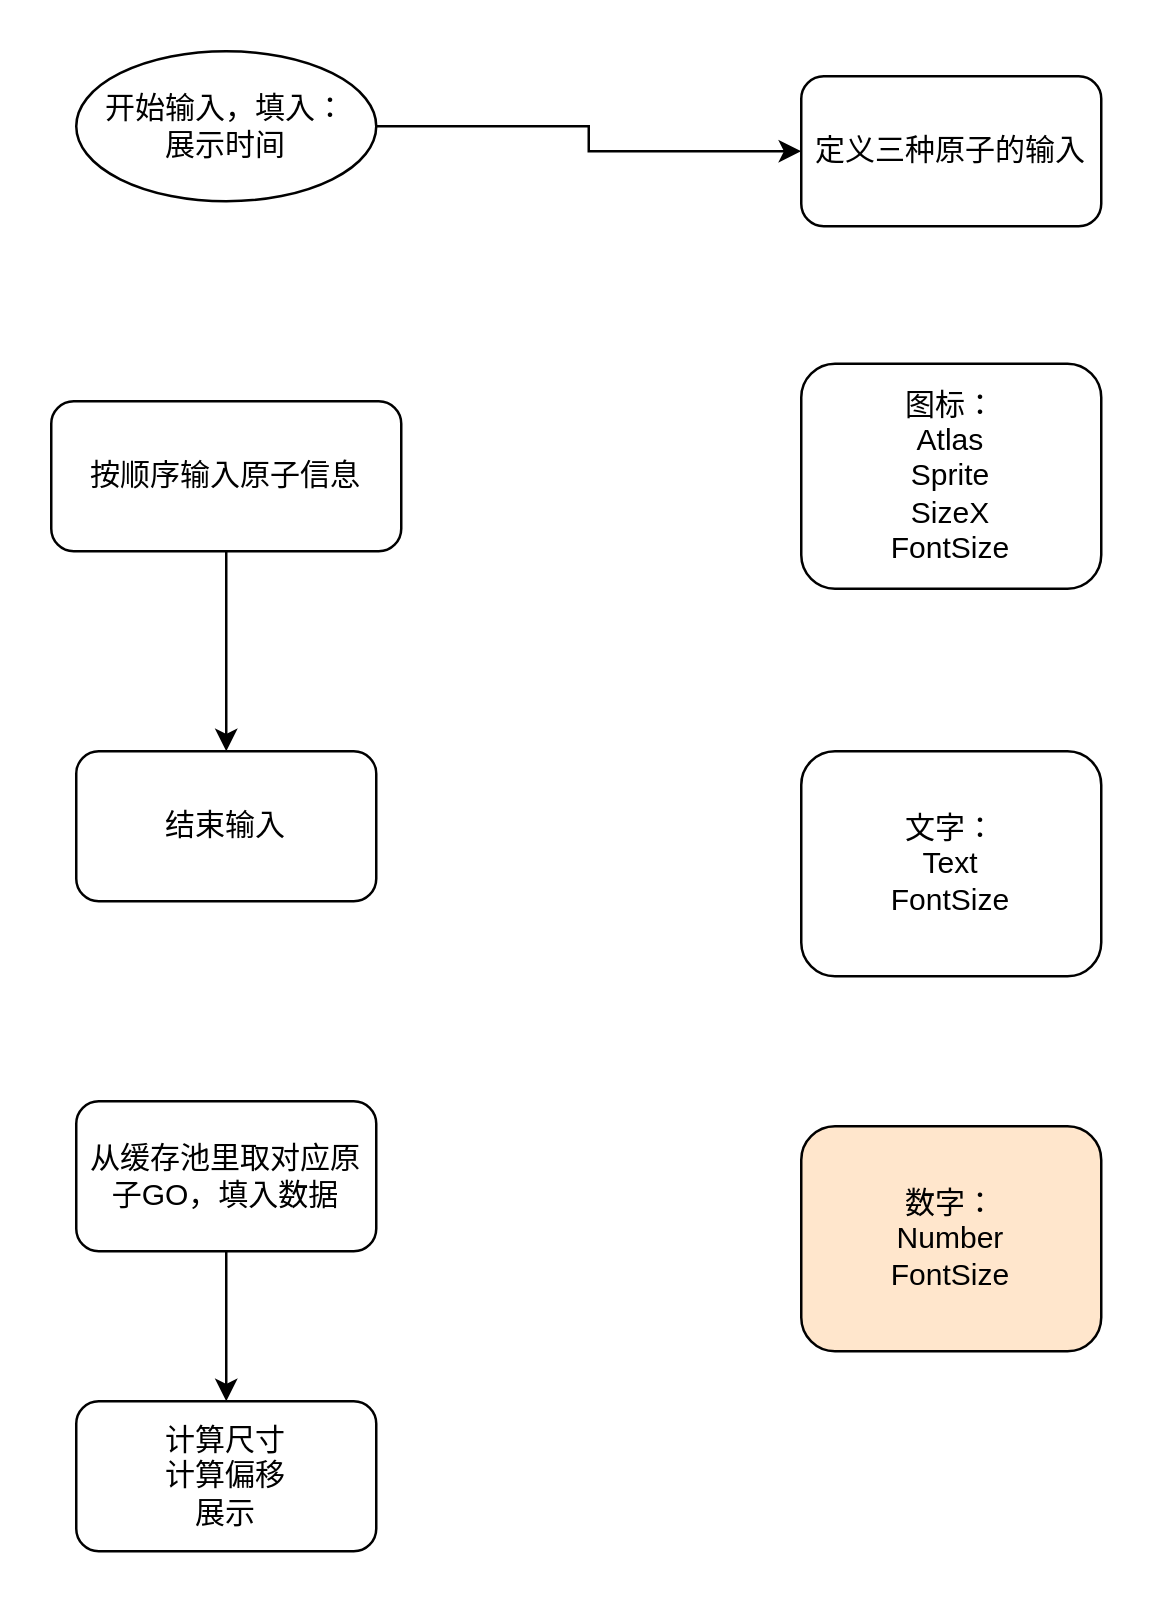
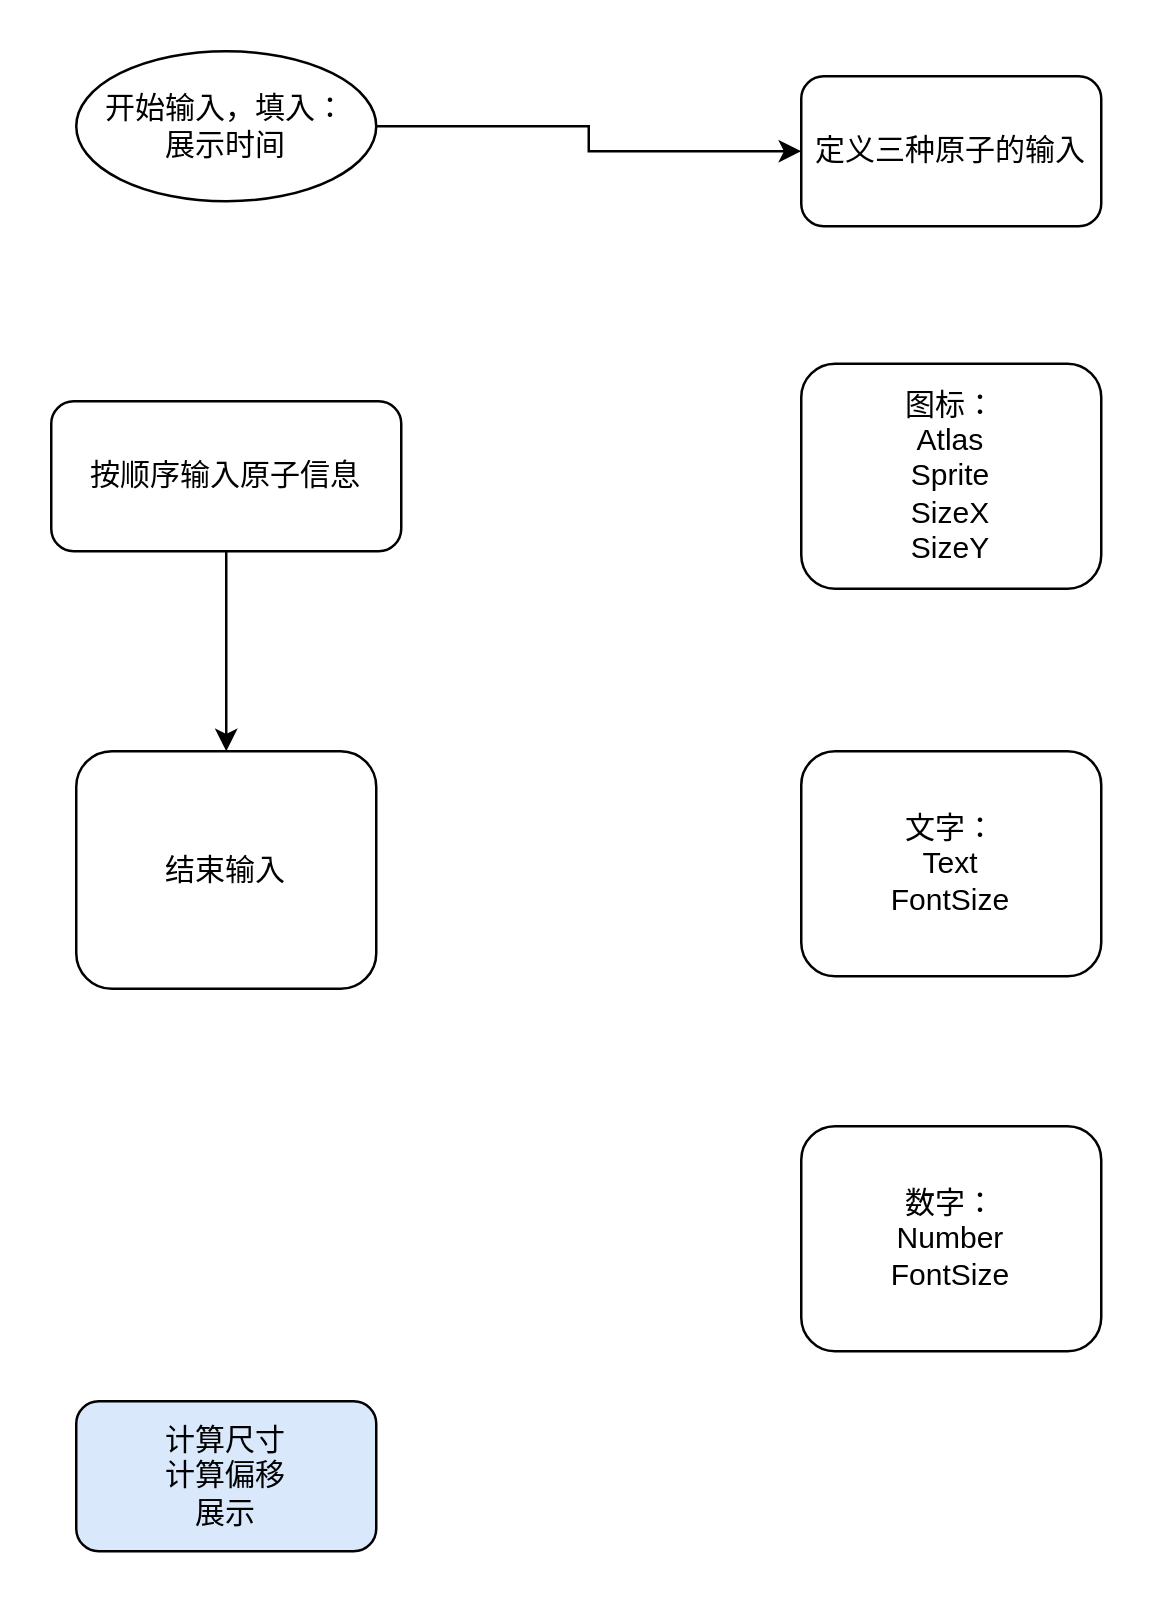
- <mxCell id="11" value="图标：&lt;br&gt;Atlas&lt;br&gt;Sprite&lt;br&gt;SizeX&lt;br&gt;FontSize" style="rounded=1;whiteSpace=wrap;html=1;" vertex="1" parent="1"><mxGeometry x="320" y="145" width="120" height="90" as="geometry" /></mxCell>
+ <mxCell id="11" value="图标：&lt;br&gt;Atlas&lt;br&gt;Sprite&lt;br&gt;SizeX&lt;br&gt;SizeY" style="rounded=1;whiteSpace=wrap;html=1;" vertex="1" parent="1"><mxGeometry x="320" y="145" width="120" height="90" as="geometry" /></mxCell>
- <mxCell id="6" value="结束输入" style="whiteSpace=wrap;html=1;rounded=1;" vertex="1" parent="1"><mxGeometry x="30" y="300" width="120" height="60" as="geometry" /></mxCell>
+ <mxCell id="6" value="结束输入" style="whiteSpace=wrap;html=1;rounded=1;" vertex="1" parent="1"><mxGeometry x="30" y="300" width="120" height="95" as="geometry" /></mxCell>
- <mxCell id="9" value="从缓存池里取对应原子GO，填入数据" style="whiteSpace=wrap;html=1;rounded=1;" vertex="1" parent="1"><mxGeometry x="30" y="440" width="120" height="60" as="geometry" /></mxCell>
- <mxCell id="13" value="数字：&lt;br&gt;Number&lt;br&gt;FontSize" style="rounded=1;whiteSpace=wrap;html=1;fillColor=#ffe6cc;" vertex="1" parent="1"><mxGeometry x="320" y="450" width="120" height="90" as="geometry" /></mxCell>
+ <mxCell id="13" value="数字：&lt;br&gt;Number&lt;br&gt;FontSize" style="rounded=1;whiteSpace=wrap;html=1;" vertex="1" parent="1"><mxGeometry x="320" y="450" width="120" height="90" as="geometry" /></mxCell>
- <mxCell id="8" style="edgeStyle=orthogonalEdgeStyle;rounded=0;orthogonalLoop=1;jettySize=auto;html=1;" edge="1" parent="1" source="9" target="7"><mxGeometry relative="1" as="geometry" /></mxCell>
- <mxCell id="7" value="计算尺寸&lt;br&gt;计算偏移&lt;br&gt;展示" style="whiteSpace=wrap;html=1;rounded=1;" vertex="1" parent="1"><mxGeometry x="30" y="560" width="120" height="60" as="geometry" /></mxCell>
+ <mxCell id="7" value="计算尺寸&lt;br&gt;计算偏移&lt;br&gt;展示" style="whiteSpace=wrap;html=1;rounded=1;fillColor=#dae8fc;" vertex="1" parent="1"><mxGeometry x="30" y="560" width="120" height="60" as="geometry" /></mxCell>
